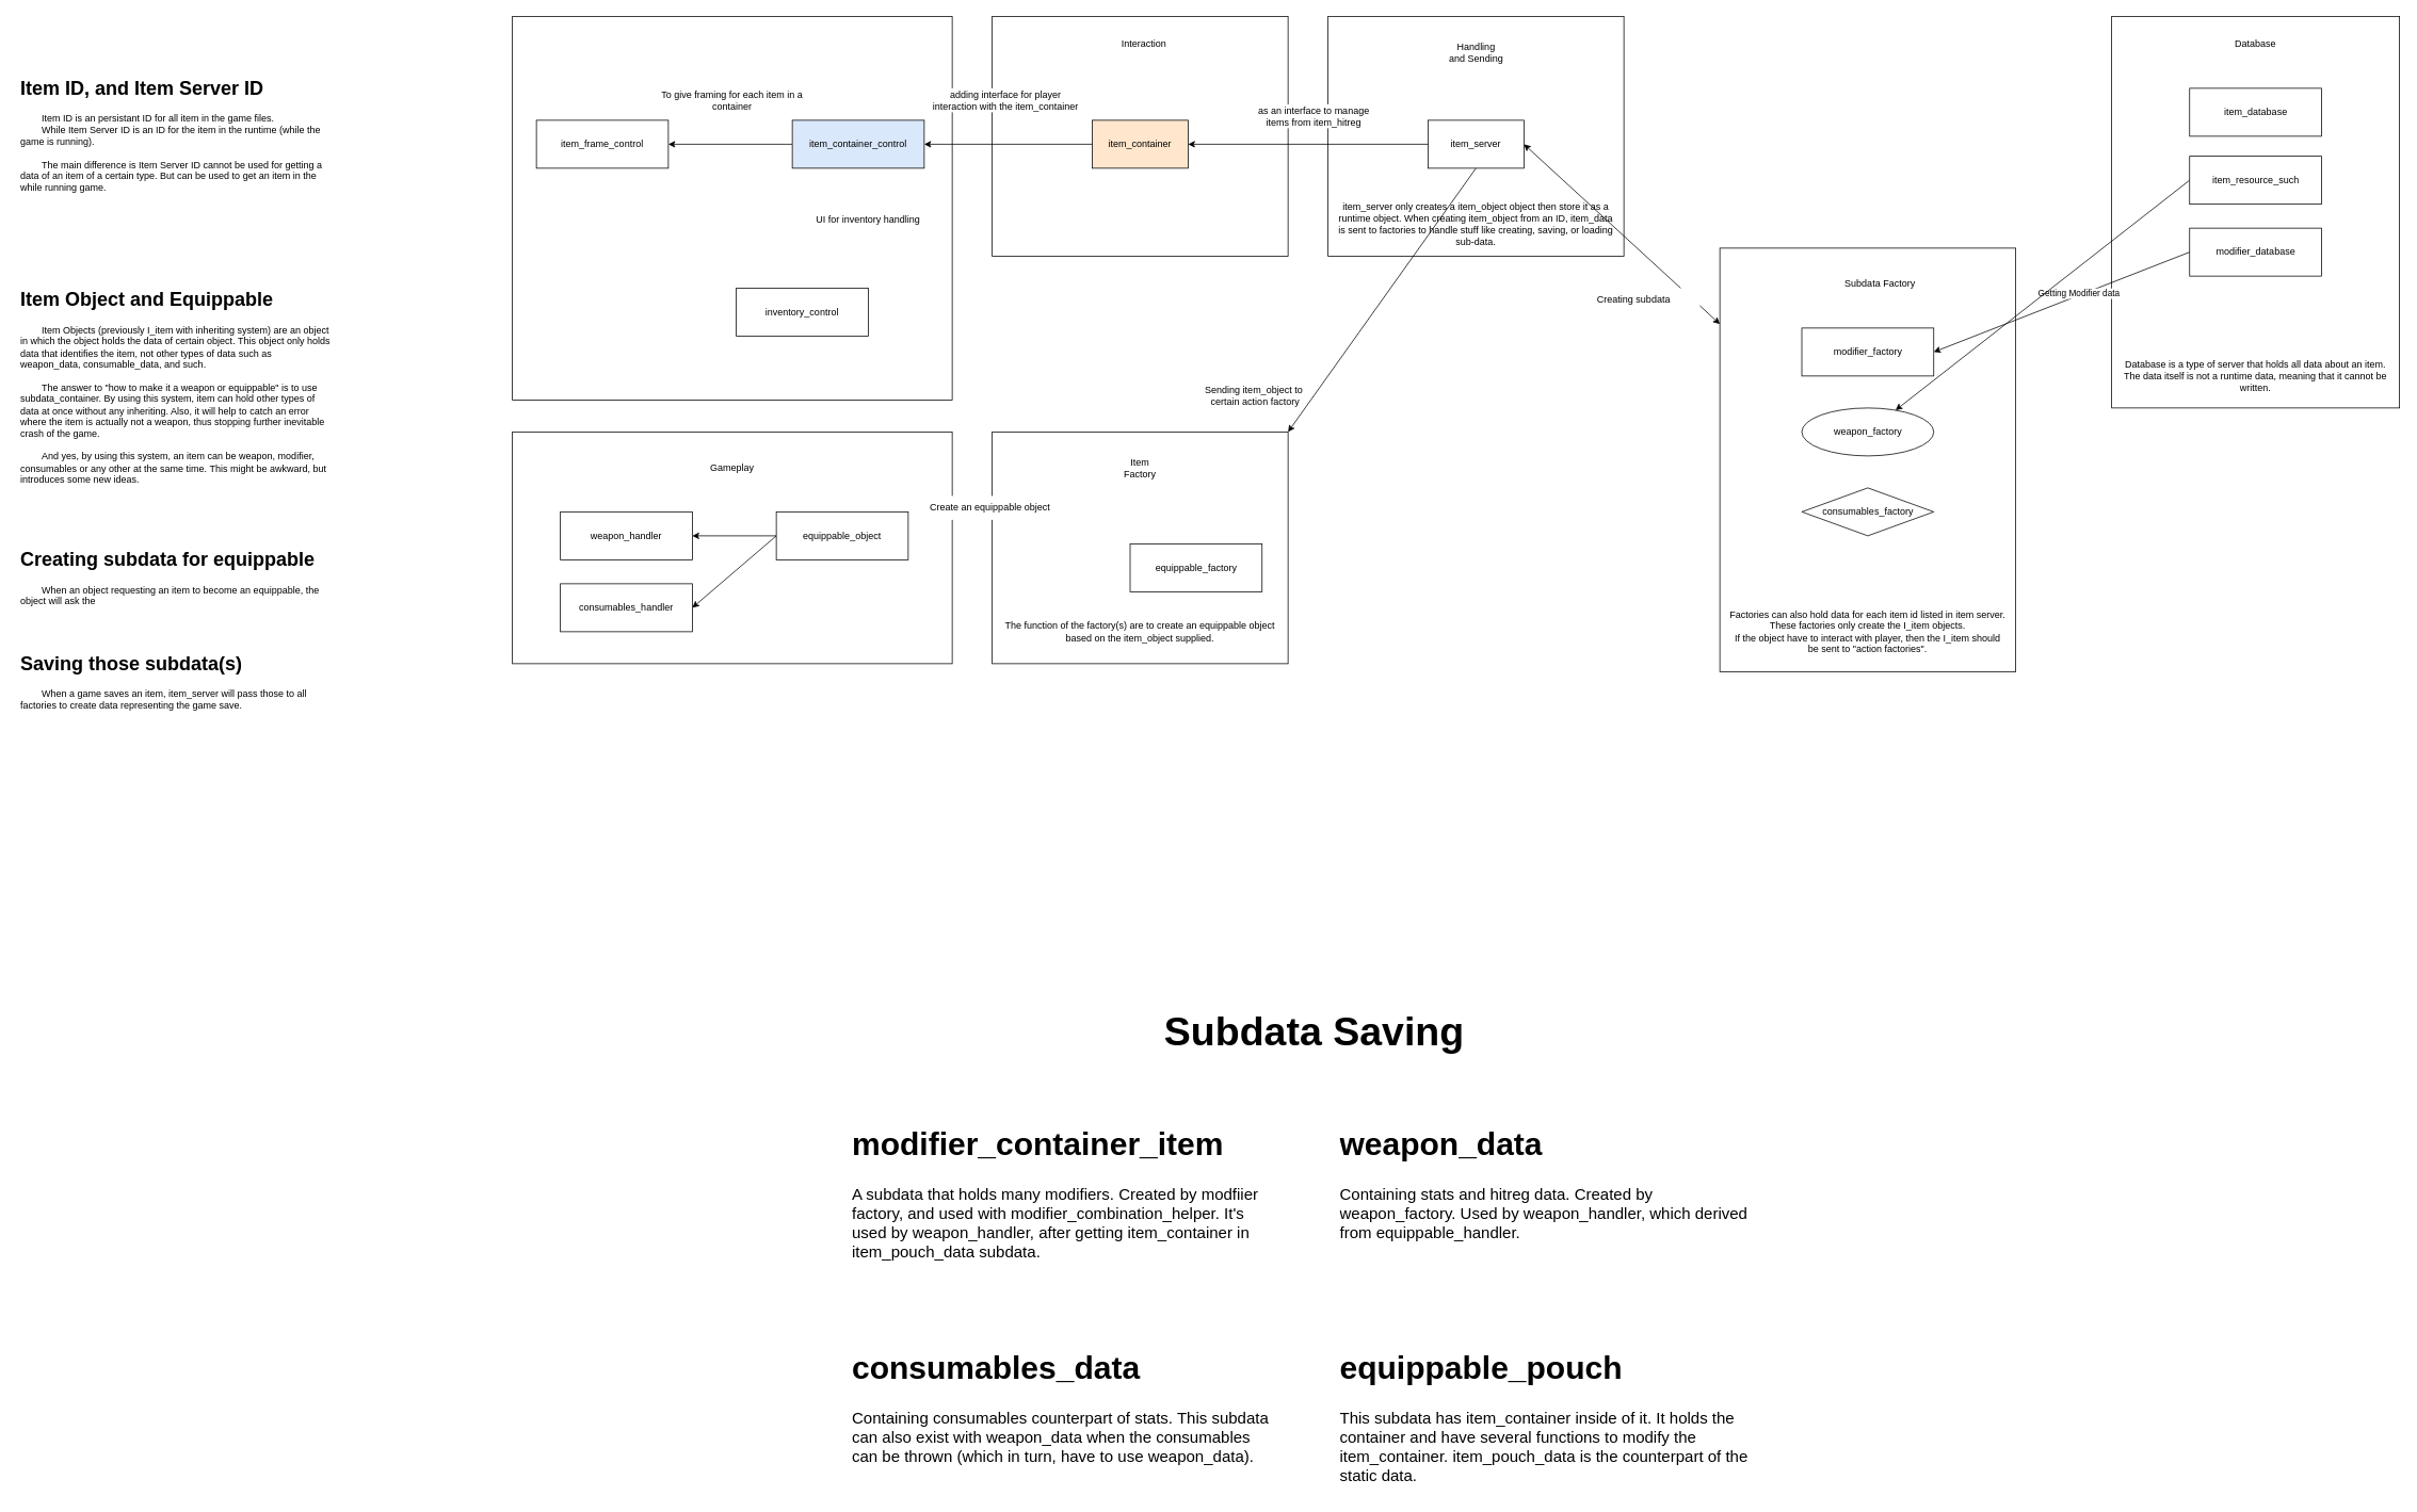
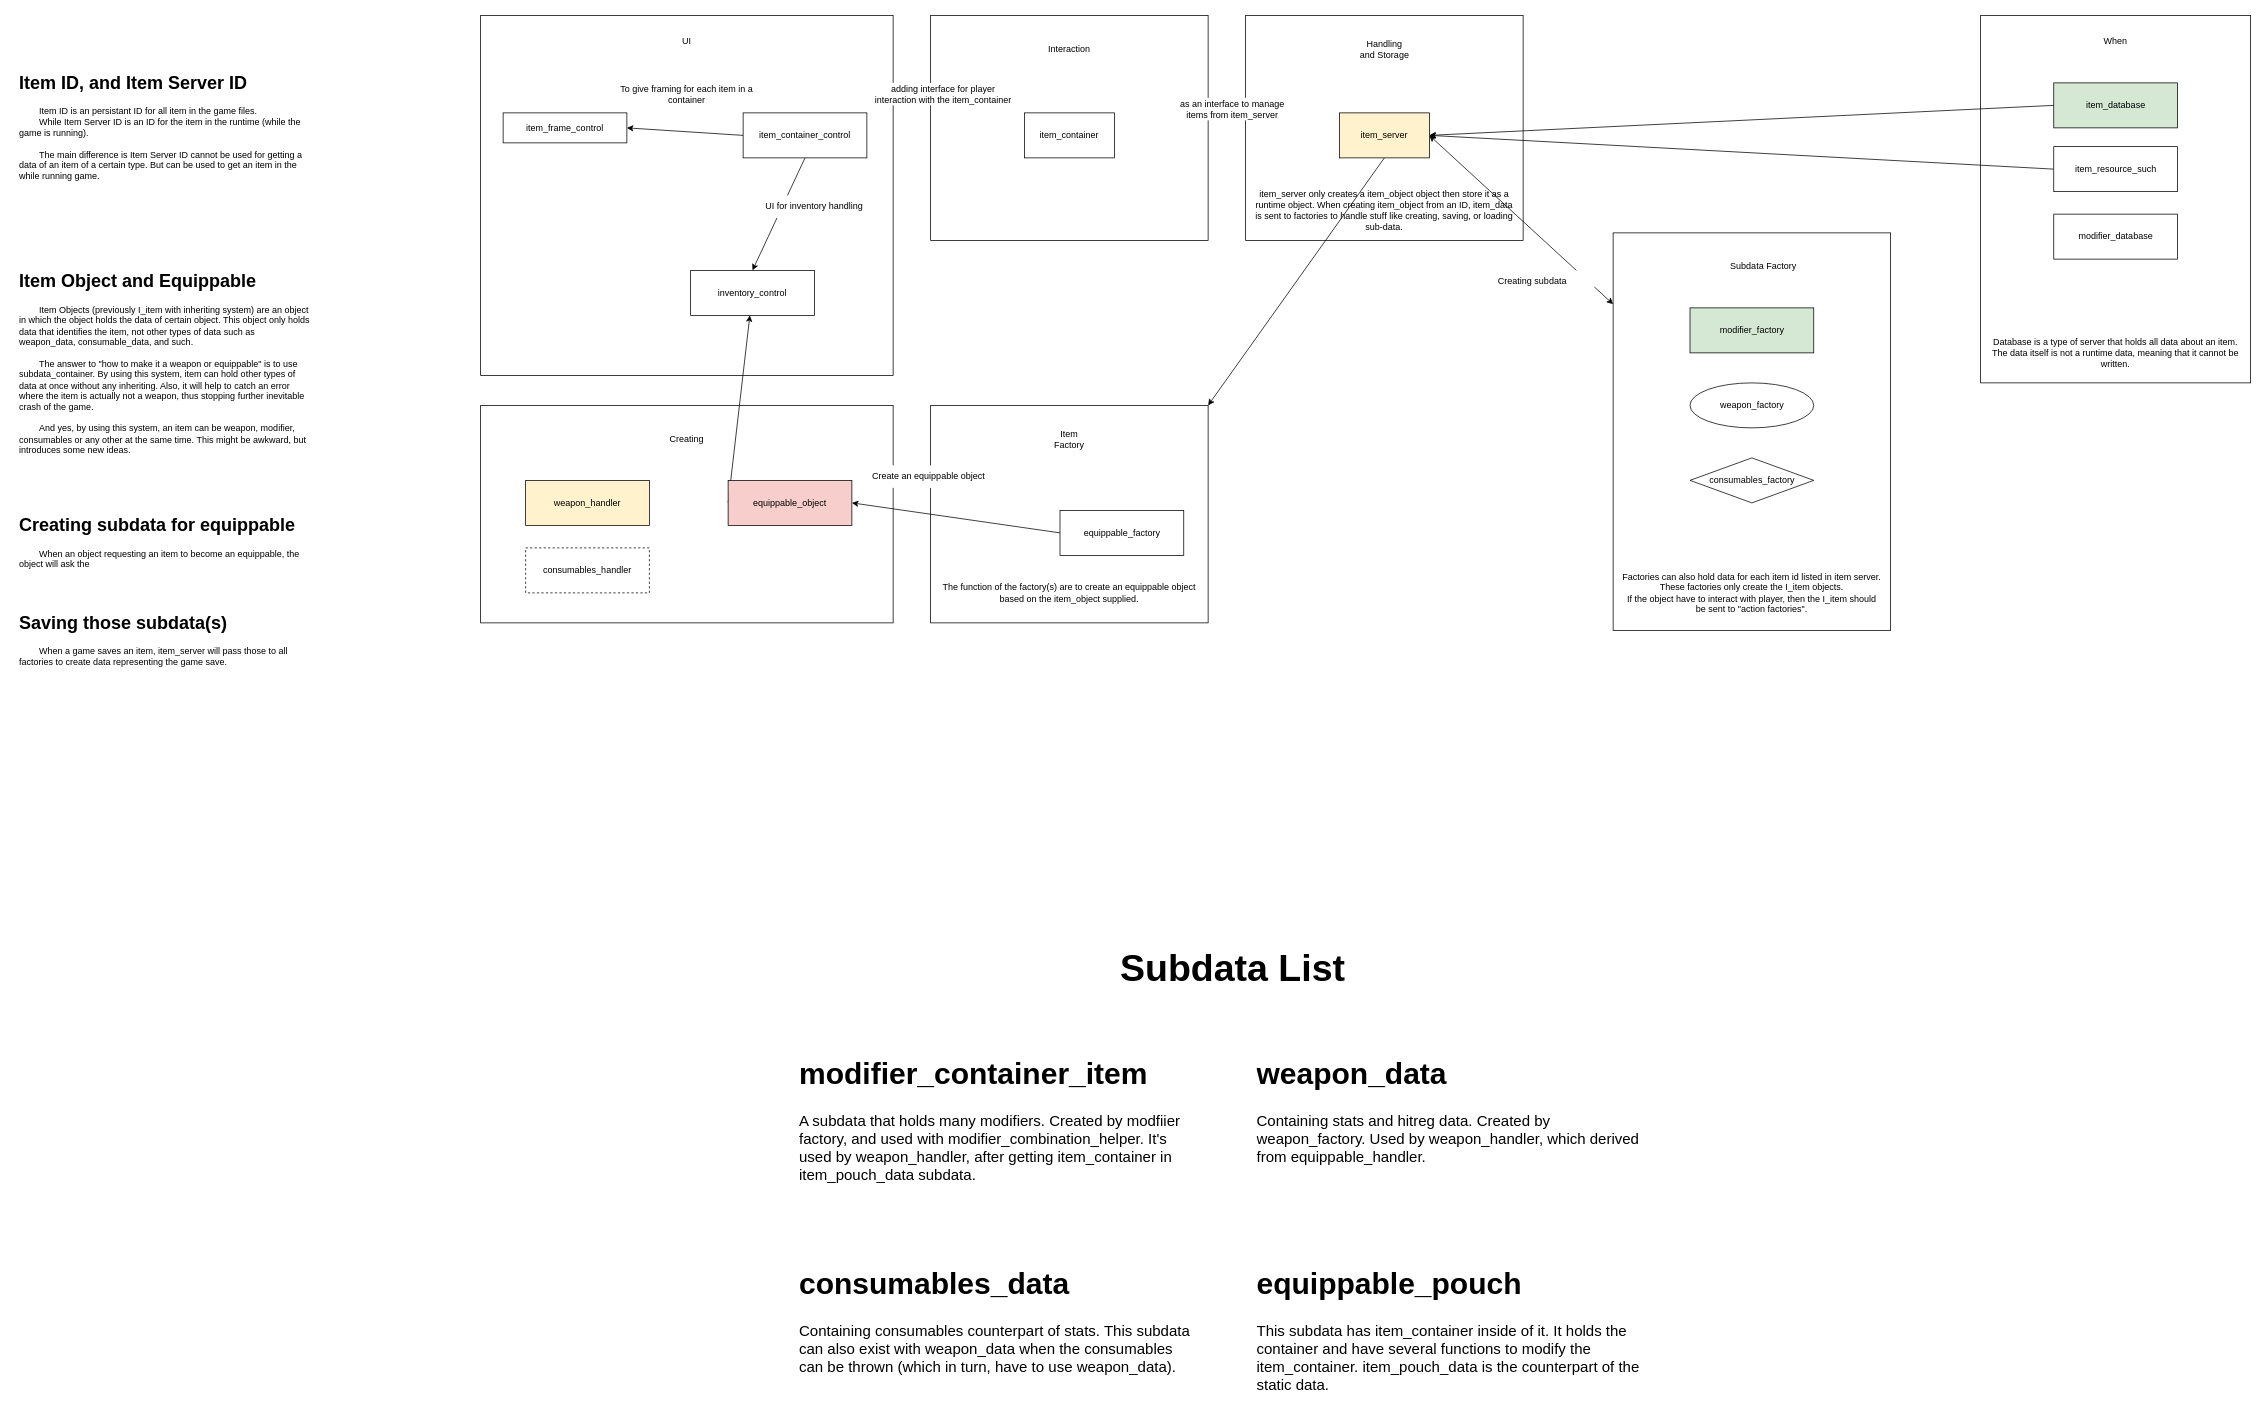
+ <mxCell id="3" value="UI" style="text;html=1;strokeColor=none;fillColor=none;align=center;verticalAlign=middle;whiteSpace=wrap;rounded=0;" parent="1" vertex="1"><mxGeometry x="885" y="40" width="60" height="30" as="geometry" /></mxCell>
- <mxCell id="5" value="Interaction" style="text;html=1;strokeColor=none;fillColor=none;align=center;verticalAlign=middle;whiteSpace=wrap;rounded=0;" parent="1" vertex="1"><mxGeometry x="1400" y="40" width="60" height="30" as="geometry" /></mxCell>
+ <mxCell id="5" value="Interaction" style="text;html=1;strokeColor=none;fillColor=none;align=center;verticalAlign=middle;whiteSpace=wrap;rounded=0;" parent="1" vertex="1"><mxGeometry x="1395" y="50" width="60" height="30" as="geometry" /></mxCell>
- <mxCell id="46" value="Database" style="text;html=1;strokeColor=none;fillColor=none;align=center;verticalAlign=middle;whiteSpace=wrap;rounded=0;" parent="1" vertex="1"><mxGeometry x="2790" y="40" width="60" height="30" as="geometry" /></mxCell>
+ <mxCell id="46" value="When" style="text;html=1;strokeColor=none;fillColor=none;align=center;verticalAlign=middle;whiteSpace=wrap;rounded=0;" parent="1" vertex="1"><mxGeometry x="2790" y="40" width="60" height="30" as="geometry" /></mxCell>
- <mxCell id="7" value="Handling&lt;br&gt;and Sending" style="text;html=1;strokeColor=none;fillColor=none;align=center;verticalAlign=middle;whiteSpace=wrap;rounded=0;" parent="1" vertex="1"><mxGeometry x="1802.5" y="50" width="85" height="30" as="geometry" /></mxCell>
+ <mxCell id="7" value="Handling&lt;br&gt;and Storage" style="text;html=1;strokeColor=none;fillColor=none;align=center;verticalAlign=middle;whiteSpace=wrap;rounded=0;" parent="1" vertex="1"><mxGeometry x="1802.5" y="50" width="85" height="30" as="geometry" /></mxCell>
- <mxCell id="48" value="item_database" style="rounded=0;whiteSpace=wrap;html=1;" parent="1" vertex="1"><mxGeometry x="2737.5" y="110" width="165" height="60" as="geometry" /></mxCell>
+ <mxCell id="48" value="item_database" style="rounded=0;whiteSpace=wrap;html=1;fillColor=#d5e8d4;" parent="1" vertex="1"><mxGeometry x="2737.5" y="110" width="165" height="60" as="geometry" /></mxCell>
- <mxCell id="16" value="as an interface to manage items from item_hitreg" style="text;html=1;strokeColor=none;fillColor=default;align=center;verticalAlign=middle;whiteSpace=wrap;rounded=0;" parent="1" vertex="1"><mxGeometry x="1560" y="130" width="165" height="30" as="geometry" /></mxCell>
+ <mxCell id="16" value="as an interface to manage items from item_server" style="text;html=1;strokeColor=none;fillColor=default;align=center;verticalAlign=middle;whiteSpace=wrap;rounded=0;" parent="1" vertex="1"><mxGeometry x="1560" y="130" width="165" height="30" as="geometry" /></mxCell>
+ <mxCell id="47" style="edgeStyle=none;html=1;exitX=0;exitY=0.5;exitDx=0;exitDy=0;entryX=1;entryY=0.5;entryDx=0;entryDy=0;" parent="1" source="48" target="8" edge="1"><mxGeometry relative="1" as="geometry" /></mxCell>
- <mxCell id="24" value="item_frame_control" style="rounded=0;whiteSpace=wrap;html=1;" parent="1" vertex="1"><mxGeometry x="670" y="150" width="165" height="60" as="geometry" /></mxCell>
+ <mxCell id="24" value="item_frame_control" style="rounded=0;whiteSpace=wrap;html=1;" parent="1" vertex="1"><mxGeometry x="670" y="150" width="165" height="40" as="geometry" /></mxCell>
- <mxCell id="12" value="item_container_control" style="rounded=0;whiteSpace=wrap;html=1;fillColor=#dae8fc;" parent="1" vertex="1"><mxGeometry x="990" y="150" width="165" height="60" as="geometry" /></mxCell>
+ <mxCell id="12" value="item_container_control" style="rounded=0;whiteSpace=wrap;html=1;" parent="1" vertex="1"><mxGeometry x="990" y="150" width="165" height="60" as="geometry" /></mxCell>
- <mxCell id="13" value="" style="endArrow=classic;html=1;exitX=0;exitY=0.5;exitDx=0;exitDy=0;entryX=1;entryY=0.5;entryDx=0;entryDy=0;" parent="1" source="9" target="12" edge="1"><mxGeometry width="50" height="50" relative="1" as="geometry"><mxPoint x="1270" y="310" as="sourcePoint" /><mxPoint x="1320" y="260" as="targetPoint" /></mxGeometry></mxCell>
- <mxCell id="9" value="item_container" style="rounded=0;whiteSpace=wrap;html=1;fillColor=#ffe6cc;" parent="1" vertex="1"><mxGeometry x="1365" y="150" width="120" height="60" as="geometry" /></mxCell>
+ <mxCell id="9" value="item_container" style="rounded=0;whiteSpace=wrap;html=1;" parent="1" vertex="1"><mxGeometry x="1365" y="150" width="120" height="60" as="geometry" /></mxCell>
- <mxCell id="15" value="" style="endArrow=classic;html=1;exitX=0;exitY=0.5;exitDx=0;exitDy=0;entryX=1;entryY=0.5;entryDx=0;entryDy=0;" parent="1" source="8" target="9" edge="1"><mxGeometry width="50" height="50" relative="1" as="geometry"><mxPoint x="1375" y="190" as="sourcePoint" /><mxPoint x="1097.5" y="190" as="targetPoint" /></mxGeometry></mxCell>
- <mxCell id="8" value="item_server" style="rounded=0;whiteSpace=wrap;html=1;" parent="1" vertex="1"><mxGeometry x="1785" y="150" width="120" height="60" as="geometry" /></mxCell>
+ <mxCell id="8" value="item_server" style="rounded=0;whiteSpace=wrap;html=1;fillColor=#fff2cc;" parent="1" vertex="1"><mxGeometry x="1785" y="150" width="120" height="60" as="geometry" /></mxCell>
+ <mxCell id="11" style="edgeStyle=none;html=1;exitX=0.5;exitY=1;exitDx=0;exitDy=0;entryX=0.5;entryY=0;entryDx=0;entryDy=0;" parent="1" source="12" target="26" edge="1"><mxGeometry relative="1" as="geometry" /></mxCell>
- <mxCell id="54" style="edgeStyle=none;html=1;exitX=0;exitY=0.5;exitDx=0;exitDy=0;entryX=1;entryY=0.5;entryDx=0;entryDy=0;startArrow=none;startFill=0;endArrow=classic;endFill=1;" parent="1" source="56" target="21" edge="1"><mxGeometry relative="1" as="geometry" /></mxCell>
- <mxCell id="55" value="Getting Modifier data" style="edgeLabel;html=1;align=center;verticalAlign=middle;resizable=0;points=[];" parent="54" vertex="1" connectable="0"><mxGeometry x="-0.14" y="-3" relative="1" as="geometry"><mxPoint as="offset" /></mxGeometry></mxCell>
- <mxCell id="57" style="edgeStyle=none;html=1;exitX=0;exitY=0.5;exitDx=0;exitDy=0;startArrow=none;startFill=0;endArrow=classic;endFill=1;" parent="1" source="58" target="22" edge="1"><mxGeometry relative="1" as="geometry"><mxPoint x="1910" y="180" as="targetPoint" /></mxGeometry></mxCell>
+ <mxCell id="57" style="edgeStyle=none;html=1;exitX=0;exitY=0.5;exitDx=0;exitDy=0;startArrow=none;startFill=0;endArrow=classic;endFill=1;entryX=1;entryY=0.5;entryDx=0;entryDy=0;" parent="1" source="58" target="8" edge="1"><mxGeometry relative="1" as="geometry"><mxPoint x="1910" y="180" as="targetPoint" /></mxGeometry></mxCell>
- <mxCell id="21" value="modifier_factory" style="rounded=0;whiteSpace=wrap;html=1;" parent="1" vertex="1"><mxGeometry x="2252.5" y="410" width="165" height="60" as="geometry" /></mxCell>
+ <mxCell id="21" value="modifier_factory" style="rounded=0;whiteSpace=wrap;html=1;fillColor=#d5e8d4;" parent="1" vertex="1"><mxGeometry x="2252.5" y="410" width="165" height="60" as="geometry" /></mxCell>
- <mxCell id="40" value="Sending item_object to&lt;br&gt;&amp;nbsp;certain action factory" style="text;html=1;strokeColor=none;fillColor=default;align=center;verticalAlign=middle;whiteSpace=wrap;rounded=0;" parent="1" vertex="1"><mxGeometry x="1485" y="480" width="165" height="30" as="geometry" /></mxCell>
- <mxCell id="35" value="Gameplay" style="text;html=1;strokeColor=none;fillColor=none;align=center;verticalAlign=middle;whiteSpace=wrap;rounded=0;" parent="1" vertex="1"><mxGeometry x="885" y="570" width="60" height="30" as="geometry" /></mxCell>
+ <mxCell id="35" value="Creating" style="text;html=1;strokeColor=none;fillColor=none;align=center;verticalAlign=middle;whiteSpace=wrap;rounded=0;" parent="1" vertex="1"><mxGeometry x="885" y="570" width="60" height="30" as="geometry" /></mxCell>
- <mxCell id="41" value="weapon_handler" style="rounded=0;whiteSpace=wrap;html=1;" parent="1" vertex="1"><mxGeometry x="700" y="640" width="165" height="60" as="geometry" /></mxCell>
+ <mxCell id="41" value="weapon_handler" style="rounded=0;whiteSpace=wrap;html=1;fillColor=#fff2cc;" parent="1" vertex="1"><mxGeometry x="700" y="640" width="165" height="60" as="geometry" /></mxCell>
- <mxCell id="36" style="edgeStyle=none;html=1;exitX=0;exitY=0.5;exitDx=0;exitDy=0;entryX=1;entryY=0.5;entryDx=0;entryDy=0;" parent="1" source="38" target="41" edge="1"><mxGeometry relative="1" as="geometry" /></mxCell>
- <mxCell id="38" value="equippable_object" style="rounded=0;whiteSpace=wrap;html=1;" parent="1" vertex="1"><mxGeometry x="970" y="640" width="165" height="60" as="geometry" /></mxCell>
+ <mxCell id="38" value="equippable_object" style="rounded=0;whiteSpace=wrap;html=1;fillColor=#f8cecc;" parent="1" vertex="1"><mxGeometry x="970" y="640" width="165" height="60" as="geometry" /></mxCell>
+ <mxCell id="39" style="edgeStyle=none;html=1;exitX=0;exitY=0.5;exitDx=0;exitDy=0;entryX=1;entryY=0.5;entryDx=0;entryDy=0;" parent="1" source="30" target="38" edge="1"><mxGeometry relative="1" as="geometry"><mxPoint x="1010" y="610" as="targetPoint" /><mxPoint x="2262.5" y="360" as="sourcePoint" /></mxGeometry></mxCell>
- <mxCell id="37" style="edgeStyle=none;html=1;exitX=0;exitY=0.5;exitDx=0;exitDy=0;entryX=1;entryY=0.5;entryDx=0;entryDy=0;" parent="1" source="38" target="42" edge="1"><mxGeometry relative="1" as="geometry" /></mxCell>
+ <mxCell id="37" style="edgeStyle=none;html=1;exitX=0;exitY=0.5;exitDx=0;exitDy=0;" parent="1" source="38" target="26" edge="1"><mxGeometry relative="1" as="geometry" /></mxCell>
- <mxCell id="42" value="consumables_handler" style="rounded=0;whiteSpace=wrap;html=1;" parent="1" vertex="1"><mxGeometry x="700" y="730" width="165" height="60" as="geometry" /></mxCell>
+ <mxCell id="42" value="consumables_handler" style="rounded=0;whiteSpace=wrap;html=1;dashed=1;" parent="1" vertex="1"><mxGeometry x="700" y="730" width="165" height="60" as="geometry" /></mxCell>
- <mxCell id="59" value="&lt;b&gt;&lt;font style=&quot;font-size: 50px;&quot;&gt;Subdata Saving&lt;/font&gt;&lt;/b&gt;" style="text;html=1;strokeColor=none;fillColor=none;align=center;verticalAlign=middle;whiteSpace=wrap;rounded=0;" parent="1" vertex="1"><mxGeometry x="1337.5" y="1235" width="610" height="110" as="geometry" /></mxCell>
+ <mxCell id="59" value="&lt;b&gt;&lt;font style=&quot;font-size: 50px;&quot;&gt;Subdata List&lt;/font&gt;&lt;/b&gt;" style="text;html=1;strokeColor=none;fillColor=none;align=center;verticalAlign=middle;whiteSpace=wrap;rounded=0;" parent="1" vertex="1"><mxGeometry x="1337.5" y="1235" width="610" height="110" as="geometry" /></mxCell>
